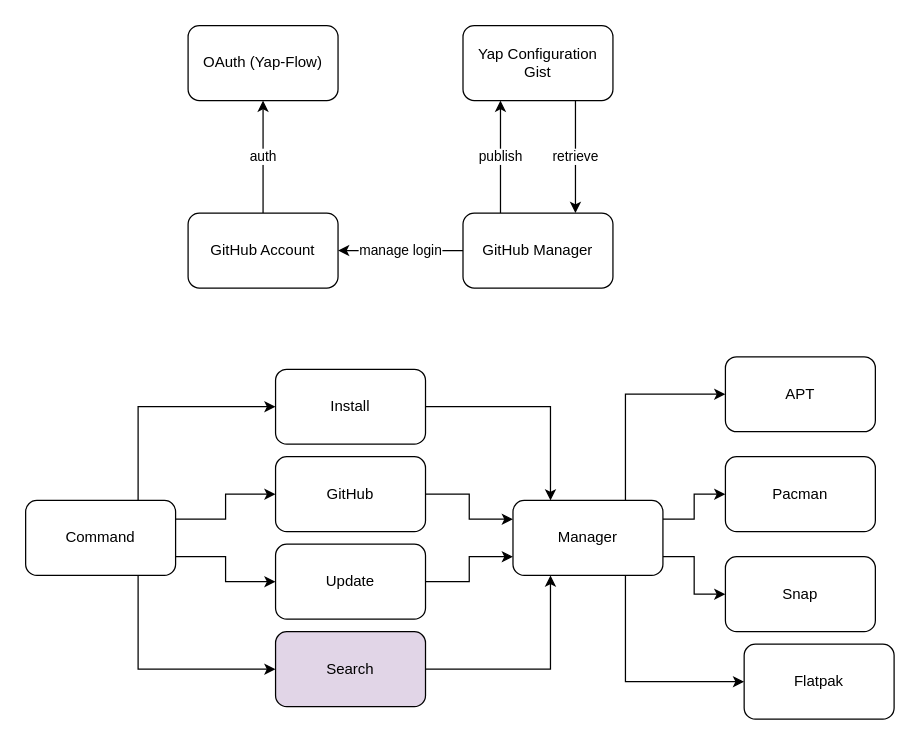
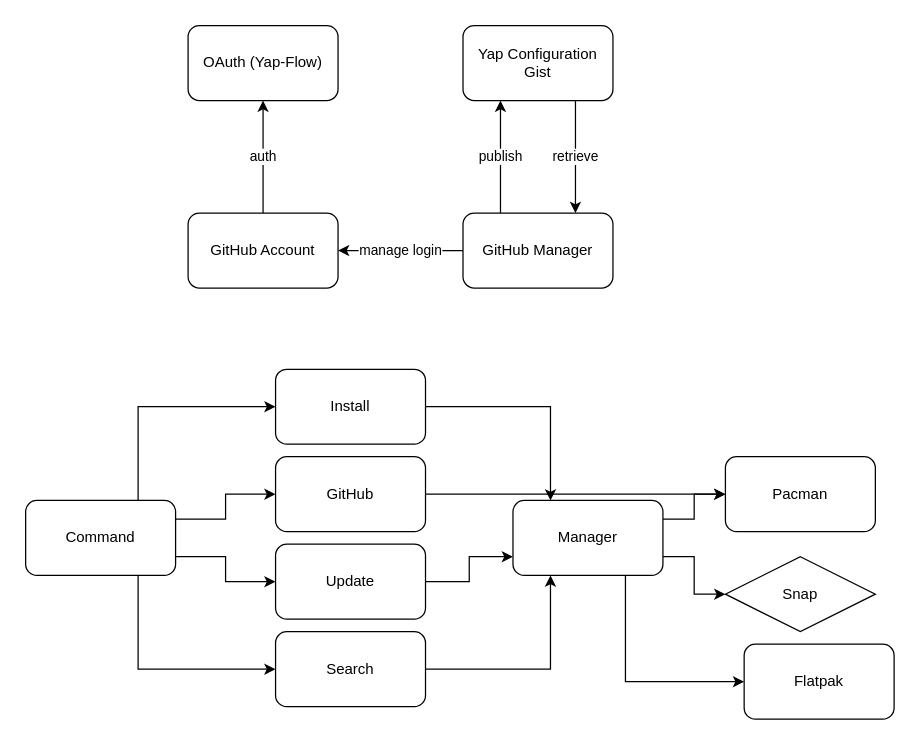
- <mxCell id="28" value="APT" style="rounded=1;whiteSpace=wrap;html=1;" vertex="1" parent="1"><mxGeometry x="580" y="285" width="120" height="60" as="geometry" /></mxCell>
- <mxCell id="26" style="edgeStyle=orthogonalEdgeStyle;rounded=0;orthogonalLoop=1;jettySize=auto;html=1;exitX=0.75;exitY=0;exitDx=0;exitDy=0;entryX=0;entryY=0.5;entryDx=0;entryDy=0;" edge="1" parent="1" source="27" target="28"><mxGeometry relative="1" as="geometry" /></mxCell>
- <mxCell id="17" style="edgeStyle=orthogonalEdgeStyle;rounded=0;orthogonalLoop=1;jettySize=auto;html=1;exitX=1;exitY=0.5;exitDx=0;exitDy=0;entryX=0;entryY=0.25;entryDx=0;entryDy=0;" edge="1" parent="1" source="18" target="27"><mxGeometry relative="1" as="geometry" /></mxCell>
+ <mxCell id="17" style="edgeStyle=orthogonalEdgeStyle;rounded=0;orthogonalLoop=1;jettySize=auto;html=1;exitX=1;exitY=0.5;exitDx=0;exitDy=0;" edge="1" parent="1" source="18" target="29"><mxGeometry relative="1" as="geometry" /></mxCell>
- <mxCell id="30" value="Snap" style="rounded=1;whiteSpace=wrap;html=1;" vertex="1" parent="1"><mxGeometry x="580" y="445" width="120" height="60" as="geometry" /></mxCell>
+ <mxCell id="30" value="Snap" style="rhombus;whiteSpace=wrap;html=1;" vertex="1" parent="1"><mxGeometry x="580" y="445" width="120" height="60" as="geometry" /></mxCell>
- <mxCell id="22" value="Search" style="rounded=1;whiteSpace=wrap;html=1;fillColor=#e1d5e7;" vertex="1" parent="1"><mxGeometry x="220" y="505" width="120" height="60" as="geometry" /></mxCell>
+ <mxCell id="22" value="Search" style="rounded=1;whiteSpace=wrap;html=1;" vertex="1" parent="1"><mxGeometry x="220" y="505" width="120" height="60" as="geometry" /></mxCell>
